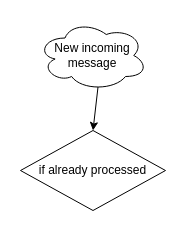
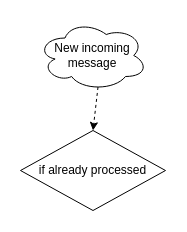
- <mxCell id="4" value="" style="endArrow=classic;html=1;rounded=0;exitX=0.55;exitY=0.95;exitDx=0;exitDy=0;exitPerimeter=0;entryX=0.5;entryY=0;entryDx=0;entryDy=0;" edge="1" parent="1" source="2" target="3"><mxGeometry width="50" height="50" relative="1" as="geometry"><mxPoint x="67" y="360" as="sourcePoint" /><mxPoint x="117" y="310" as="targetPoint" /></mxGeometry></mxCell>
+ <mxCell id="4" value="" style="endArrow=classic;html=1;rounded=0;exitX=0.55;exitY=0.95;exitDx=0;exitDy=0;exitPerimeter=0;entryX=0.5;entryY=0;entryDx=0;entryDy=0;dashed=1;" edge="1" parent="1" source="2" target="3"><mxGeometry width="50" height="50" relative="1" as="geometry"><mxPoint x="67" y="360" as="sourcePoint" /><mxPoint x="117" y="310" as="targetPoint" /></mxGeometry></mxCell>
